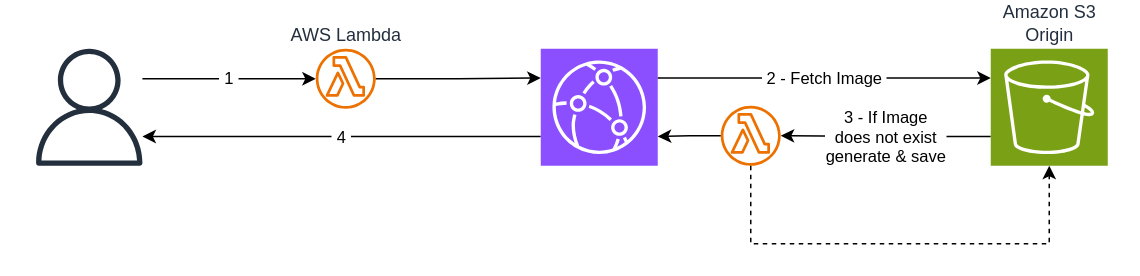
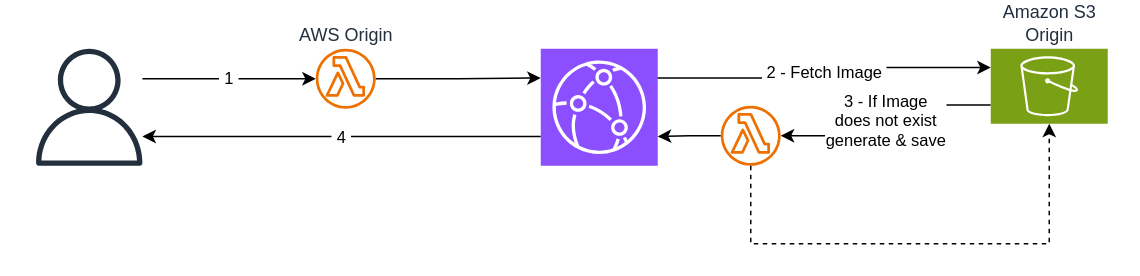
- <mxCell id="6" value="AWS Lambda" style="sketch=0;outlineConnect=0;fontColor=#232F3E;gradientColor=none;fillColor=#ED7100;strokeColor=none;dashed=0;verticalLabelPosition=top;verticalAlign=bottom;align=center;html=1;fontSize=12;fontStyle=0;aspect=fixed;pointerEvents=1;shape=mxgraph.aws4.lambda_function;labelPosition=center;" vertex="1" parent="1"><mxGeometry x="210" y="20" width="40" height="40" as="geometry" /></mxCell>
+ <mxCell id="6" value="AWS Origin" style="sketch=0;outlineConnect=0;fontColor=#232F3E;gradientColor=none;fillColor=#ED7100;strokeColor=none;dashed=0;verticalLabelPosition=top;verticalAlign=bottom;align=center;html=1;fontSize=12;fontStyle=0;aspect=fixed;pointerEvents=1;shape=mxgraph.aws4.lambda_function;labelPosition=center;" vertex="1" parent="1"><mxGeometry x="210" y="20" width="40" height="40" as="geometry" /></mxCell>
- <mxCell id="9" value="Amazon S3&lt;div&gt;Origin&lt;/div&gt;" style="sketch=0;points=[[0,0,0],[0.25,0,0],[0.5,0,0],[0.75,0,0],[1,0,0],[0,1,0],[0.25,1,0],[0.5,1,0],[0.75,1,0],[1,1,0],[0,0.25,0],[0,0.5,0],[0,0.75,0],[1,0.25,0],[1,0.5,0],[1,0.75,0]];outlineConnect=0;fontColor=#232F3E;fillColor=#7AA116;strokeColor=#ffffff;dashed=0;verticalLabelPosition=top;verticalAlign=bottom;align=center;html=1;fontSize=12;fontStyle=0;aspect=fixed;shape=mxgraph.aws4.resourceIcon;resIcon=mxgraph.aws4.s3;labelPosition=center;" vertex="1" parent="1"><mxGeometry x="660" y="20" width="78" height="78" as="geometry" /></mxCell>
+ <mxCell id="9" value="Amazon S3&lt;div&gt;Origin&lt;/div&gt;" style="sketch=0;points=[[0,0,0],[0.25,0,0],[0.5,0,0],[0.75,0,0],[1,0,0],[0,1,0],[0.25,1,0],[0.5,1,0],[0.75,1,0],[1,1,0],[0,0.25,0],[0,0.5,0],[0,0.75,0],[1,0.25,0],[1,0.5,0],[1,0.75,0]];outlineConnect=0;fontColor=#232F3E;fillColor=#7AA116;strokeColor=#ffffff;dashed=0;verticalLabelPosition=top;verticalAlign=bottom;align=center;html=1;fontSize=12;fontStyle=0;aspect=fixed;shape=mxgraph.aws4.resourceIcon;resIcon=mxgraph.aws4.s3;labelPosition=center;" vertex="1" parent="1"><mxGeometry x="660" y="20" width="78" height="50" as="geometry" /></mxCell>
